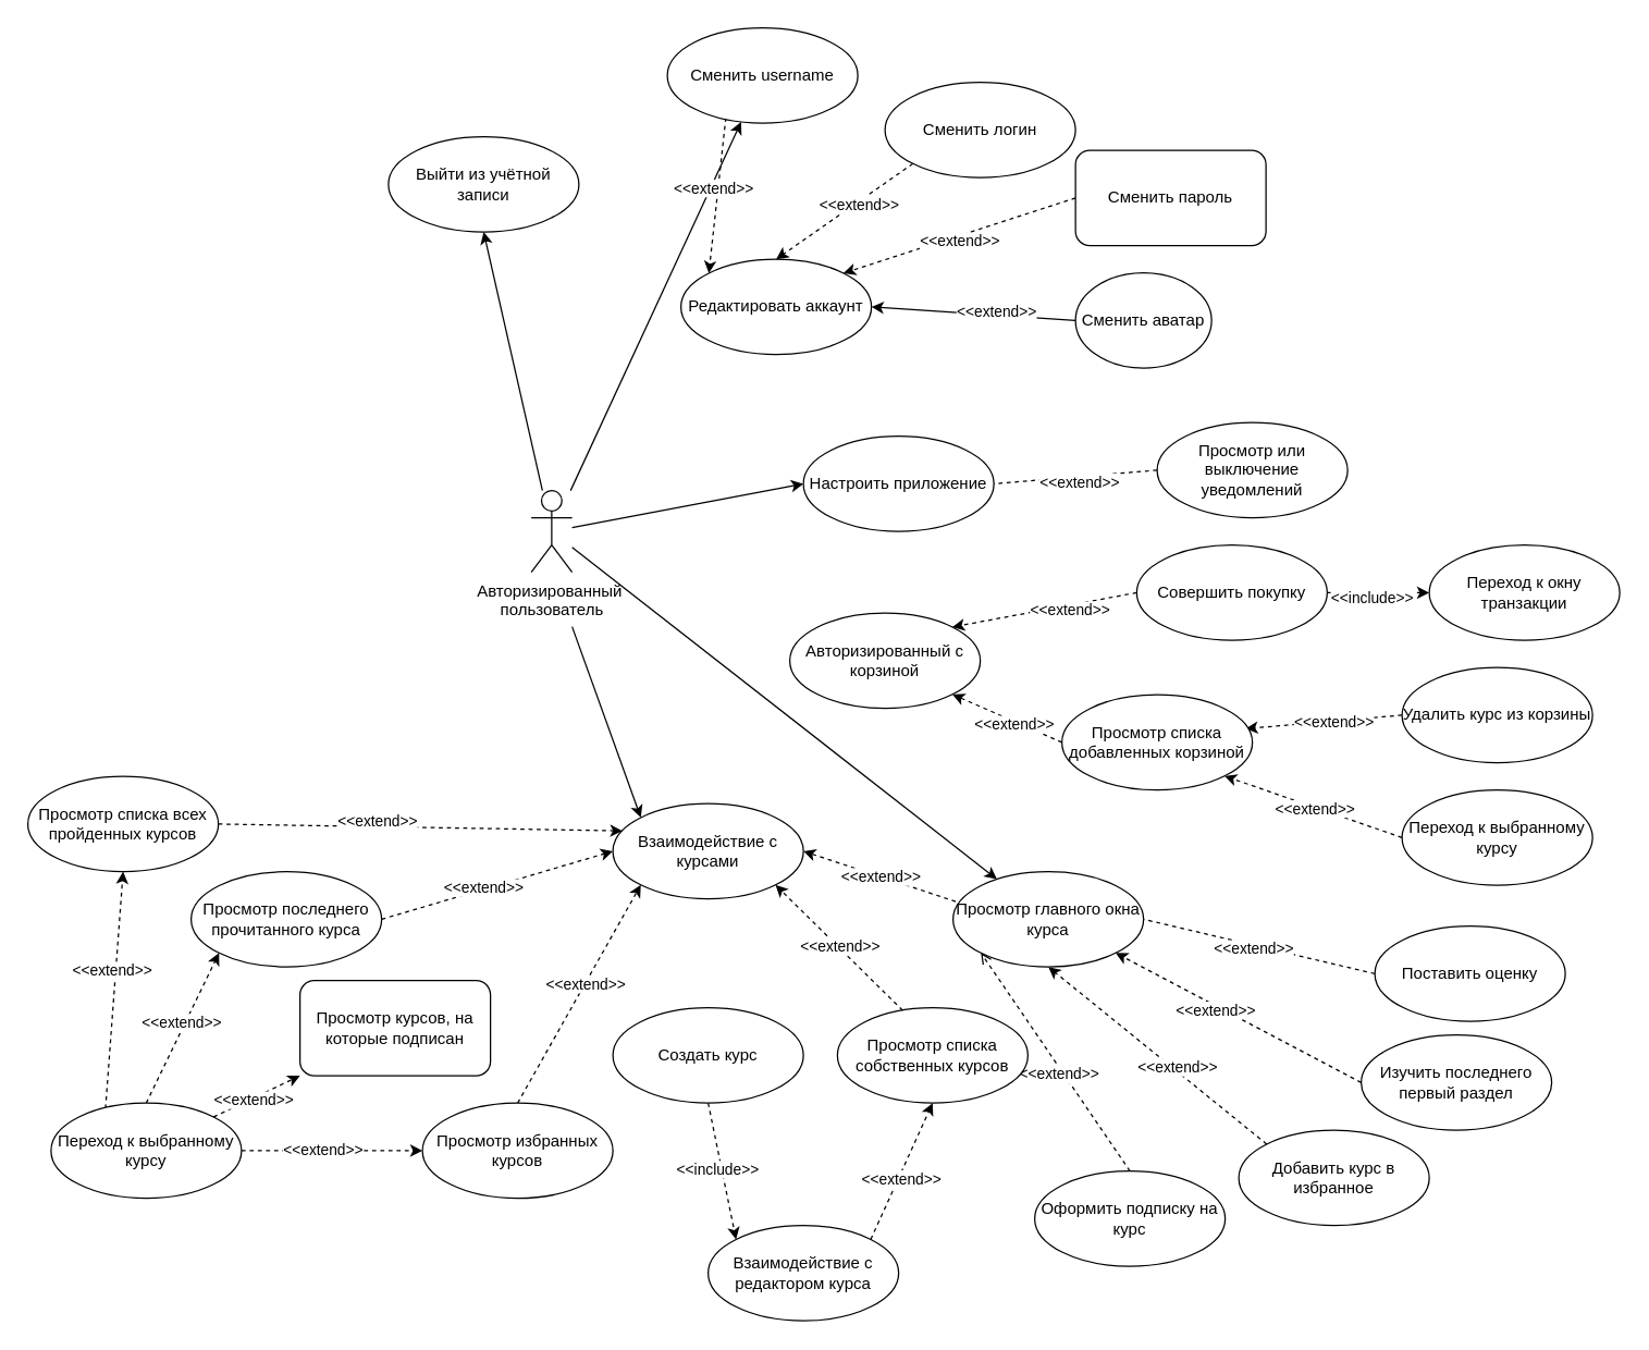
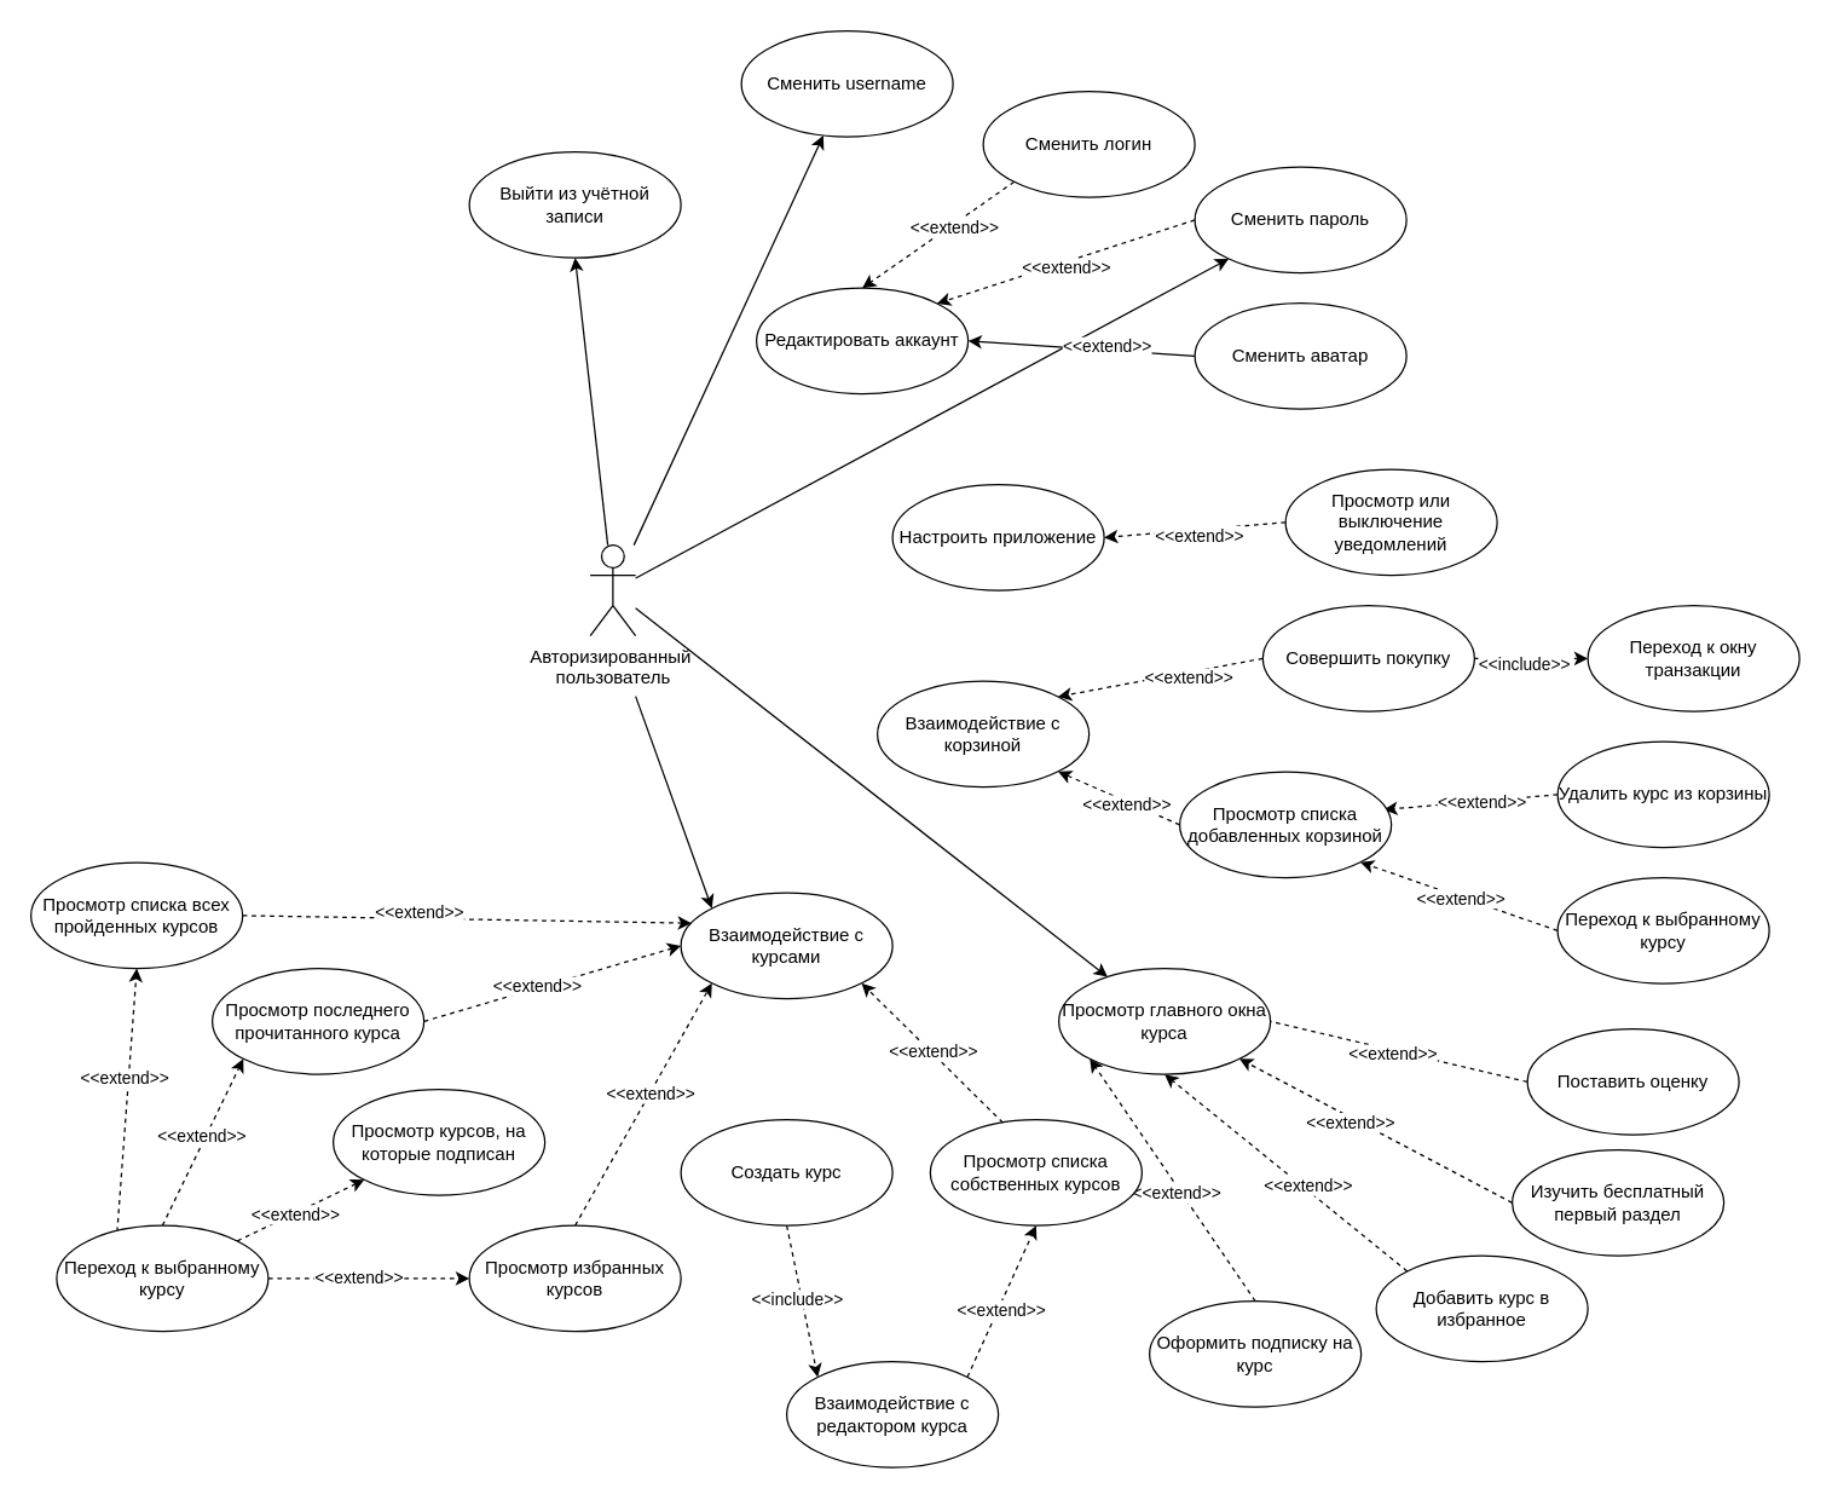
- <mxCell id="8" value="Выйти из учётной записи" style="ellipse;whiteSpace=wrap;html=1;" parent="1" vertex="1"><mxGeometry x="285" y="100" width="140" height="70" as="geometry" /></mxCell>
+ <mxCell id="8" value="Выйти из учётной записи" style="ellipse;whiteSpace=wrap;html=1;" parent="1" vertex="1"><mxGeometry x="310" y="100" width="140" height="70" as="geometry" /></mxCell>
- <mxCell id="34" value="Сменить пароль" style="whiteSpace=wrap;html=1;rounded=1;" parent="1" vertex="1"><mxGeometry x="790" y="110" width="140" height="70" as="geometry" /></mxCell>
+ <mxCell id="34" value="Сменить пароль" style="ellipse;whiteSpace=wrap;html=1;" parent="1" vertex="1"><mxGeometry x="790" y="110" width="140" height="70" as="geometry" /></mxCell>
- <mxCell id="38" style="rounded=0;orthogonalLoop=1;jettySize=auto;html=1;exitX=0.307;exitY=0.943;exitDx=0;exitDy=0;entryX=0;entryY=0;entryDx=0;entryDy=0;dashed=1;exitPerimeter=0;" parent="1" source="40" target="28" edge="1"><mxGeometry relative="1" as="geometry" /></mxCell>
- <mxCell id="39" value="&amp;lt;&amp;lt;extend&amp;gt;&amp;gt;" style="edgeLabel;html=1;align=center;verticalAlign=middle;resizable=0;points=[];" vertex="1" connectable="0" parent="38"><mxGeometry x="-0.1" y="-4" relative="1" as="geometry"><mxPoint as="offset" /></mxGeometry></mxCell>
- <mxCell id="31" value="Сменить аватар" style="ellipse;whiteSpace=wrap;html=1;" parent="1" vertex="1"><mxGeometry x="790" y="200" width="100" height="70" as="geometry" /></mxCell>
+ <mxCell id="31" value="Сменить аватар" style="ellipse;whiteSpace=wrap;html=1;" parent="1" vertex="1"><mxGeometry x="790" y="200" width="140" height="70" as="geometry" /></mxCell>
- <mxCell id="65" style="rounded=0;orthogonalLoop=1;jettySize=auto;html=1;exitX=0;exitY=0.5;exitDx=0;exitDy=0;entryX=1;entryY=0.5;entryDx=0;entryDy=0;dashed=1;endArrow=none;" edge="1" parent="1" source="67" target="9"><mxGeometry relative="1" as="geometry" /></mxCell>
+ <mxCell id="65" style="rounded=0;orthogonalLoop=1;jettySize=auto;html=1;exitX=0;exitY=0.5;exitDx=0;exitDy=0;entryX=1;entryY=0.5;entryDx=0;entryDy=0;dashed=1;" edge="1" parent="1" source="67" target="9"><mxGeometry relative="1" as="geometry" /></mxCell>
- <mxCell id="4" style="rounded=0;orthogonalLoop=1;jettySize=auto;html=1;entryX=0;entryY=0.5;entryDx=0;entryDy=0;" parent="1" source="7" target="9" edge="1"><mxGeometry relative="1" as="geometry" /></mxCell>
+ <mxCell id="4" style="rounded=0;orthogonalLoop=1;jettySize=auto;html=1;" parent="1" source="7" target="34" edge="1"><mxGeometry relative="1" as="geometry" /></mxCell>
- <mxCell id="10" value="Авторизированный с&lt;div&gt;корзиной&lt;/div&gt;" style="ellipse;whiteSpace=wrap;html=1;" parent="1" vertex="1"><mxGeometry x="580" y="450" width="140" height="70" as="geometry" /></mxCell>
+ <mxCell id="10" value="Взаимодействие с&lt;div&gt;корзиной&lt;/div&gt;" style="ellipse;whiteSpace=wrap;html=1;" parent="1" vertex="1"><mxGeometry x="580" y="450" width="140" height="70" as="geometry" /></mxCell>
- <mxCell id="22" style="rounded=0;orthogonalLoop=1;jettySize=auto;html=1;exitX=0.014;exitY=0.314;exitDx=0;exitDy=0;entryX=1;entryY=0.5;entryDx=0;entryDy=0;dashed=1;exitPerimeter=0;" parent="1" source="24" target="11" edge="1"><mxGeometry relative="1" as="geometry" /></mxCell>
- <mxCell id="23" value="&amp;lt;&amp;lt;extend&amp;gt;&amp;gt;" style="edgeLabel;html=1;align=center;verticalAlign=middle;resizable=0;points=[];" vertex="1" connectable="0" parent="22"><mxGeometry x="-0.019" relative="1" as="geometry"><mxPoint as="offset" /></mxGeometry></mxCell>
- <mxCell id="25" style="rounded=0;orthogonalLoop=1;jettySize=auto;html=1;exitX=0.5;exitY=0;exitDx=0;exitDy=0;entryX=0;entryY=1;entryDx=0;entryDy=0;dashed=1;endArrow=open;" parent="1" source="27" target="24" edge="1"><mxGeometry relative="1" as="geometry" /></mxCell>
+ <mxCell id="25" style="rounded=0;orthogonalLoop=1;jettySize=auto;html=1;exitX=0.5;exitY=0;exitDx=0;exitDy=0;entryX=0;entryY=1;entryDx=0;entryDy=0;dashed=1;" parent="1" source="27" target="24" edge="1"><mxGeometry relative="1" as="geometry" /></mxCell>
- <mxCell id="21" value="Просмотр курсов, на которые подписан" style="whiteSpace=wrap;html=1;rounded=1;" parent="1" vertex="1"><mxGeometry x="220" y="720" width="140" height="70" as="geometry" /></mxCell>
+ <mxCell id="21" value="Просмотр курсов, на которые подписан" style="ellipse;whiteSpace=wrap;html=1;" parent="1" vertex="1"><mxGeometry x="220" y="720" width="140" height="70" as="geometry" /></mxCell>
- <mxCell id="51" value="Изучить последнего первый раздел" style="ellipse;whiteSpace=wrap;html=1;" parent="1" vertex="1"><mxGeometry x="1000" y="760" width="140" height="70" as="geometry" /></mxCell>
+ <mxCell id="51" value="Изучить бесплатный первый раздел" style="ellipse;whiteSpace=wrap;html=1;" parent="1" vertex="1"><mxGeometry x="1000" y="760" width="140" height="70" as="geometry" /></mxCell>
